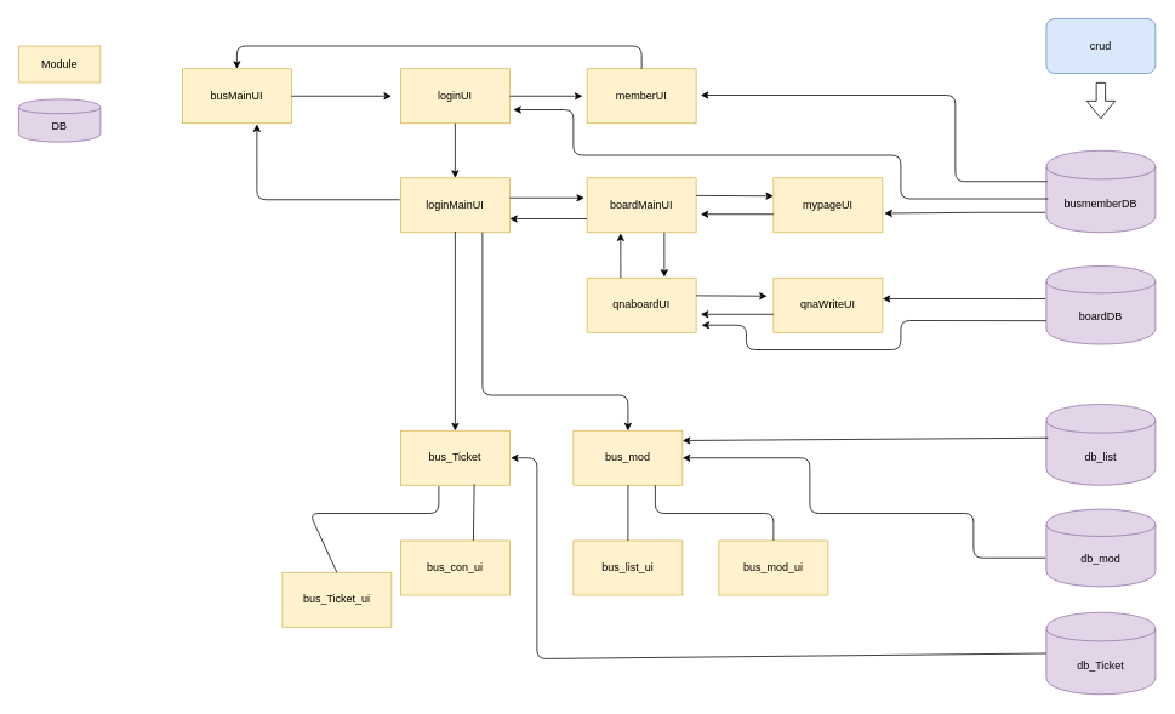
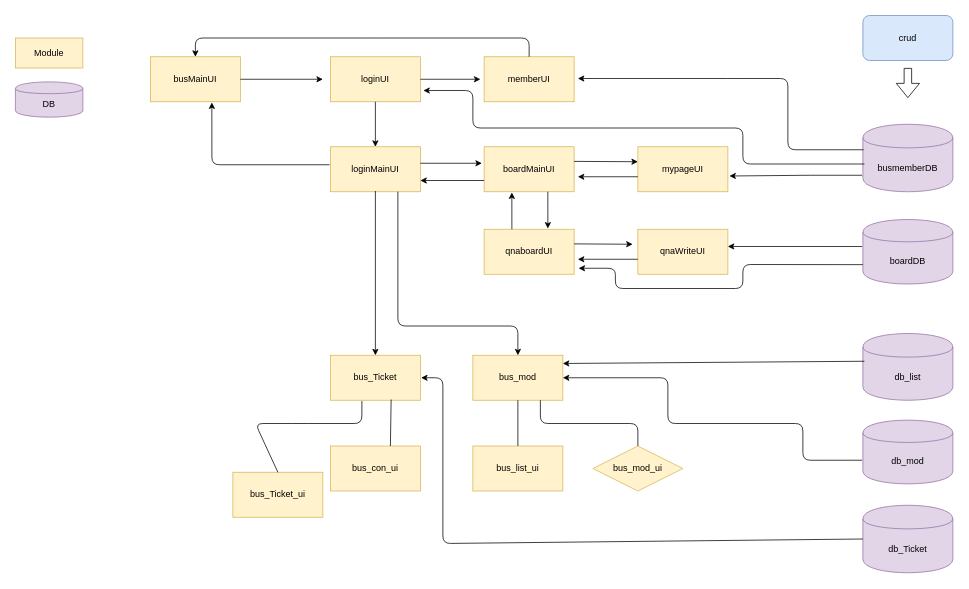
- <mxCell id="39" value="bus_mod_ui" style="rounded=0;whiteSpace=wrap;html=1;fillColor=#fff2cc;strokeColor=#d6b656;" vertex="1" parent="1"><mxGeometry x="790" y="594" width="120" height="60" as="geometry" /></mxCell>
+ <mxCell id="39" value="bus_mod_ui" style="rhombus;whiteSpace=wrap;html=1;fillColor=#fff2cc;strokeColor=#d6b656;" vertex="1" parent="1"><mxGeometry x="790" y="594" width="120" height="60" as="geometry" /></mxCell>
